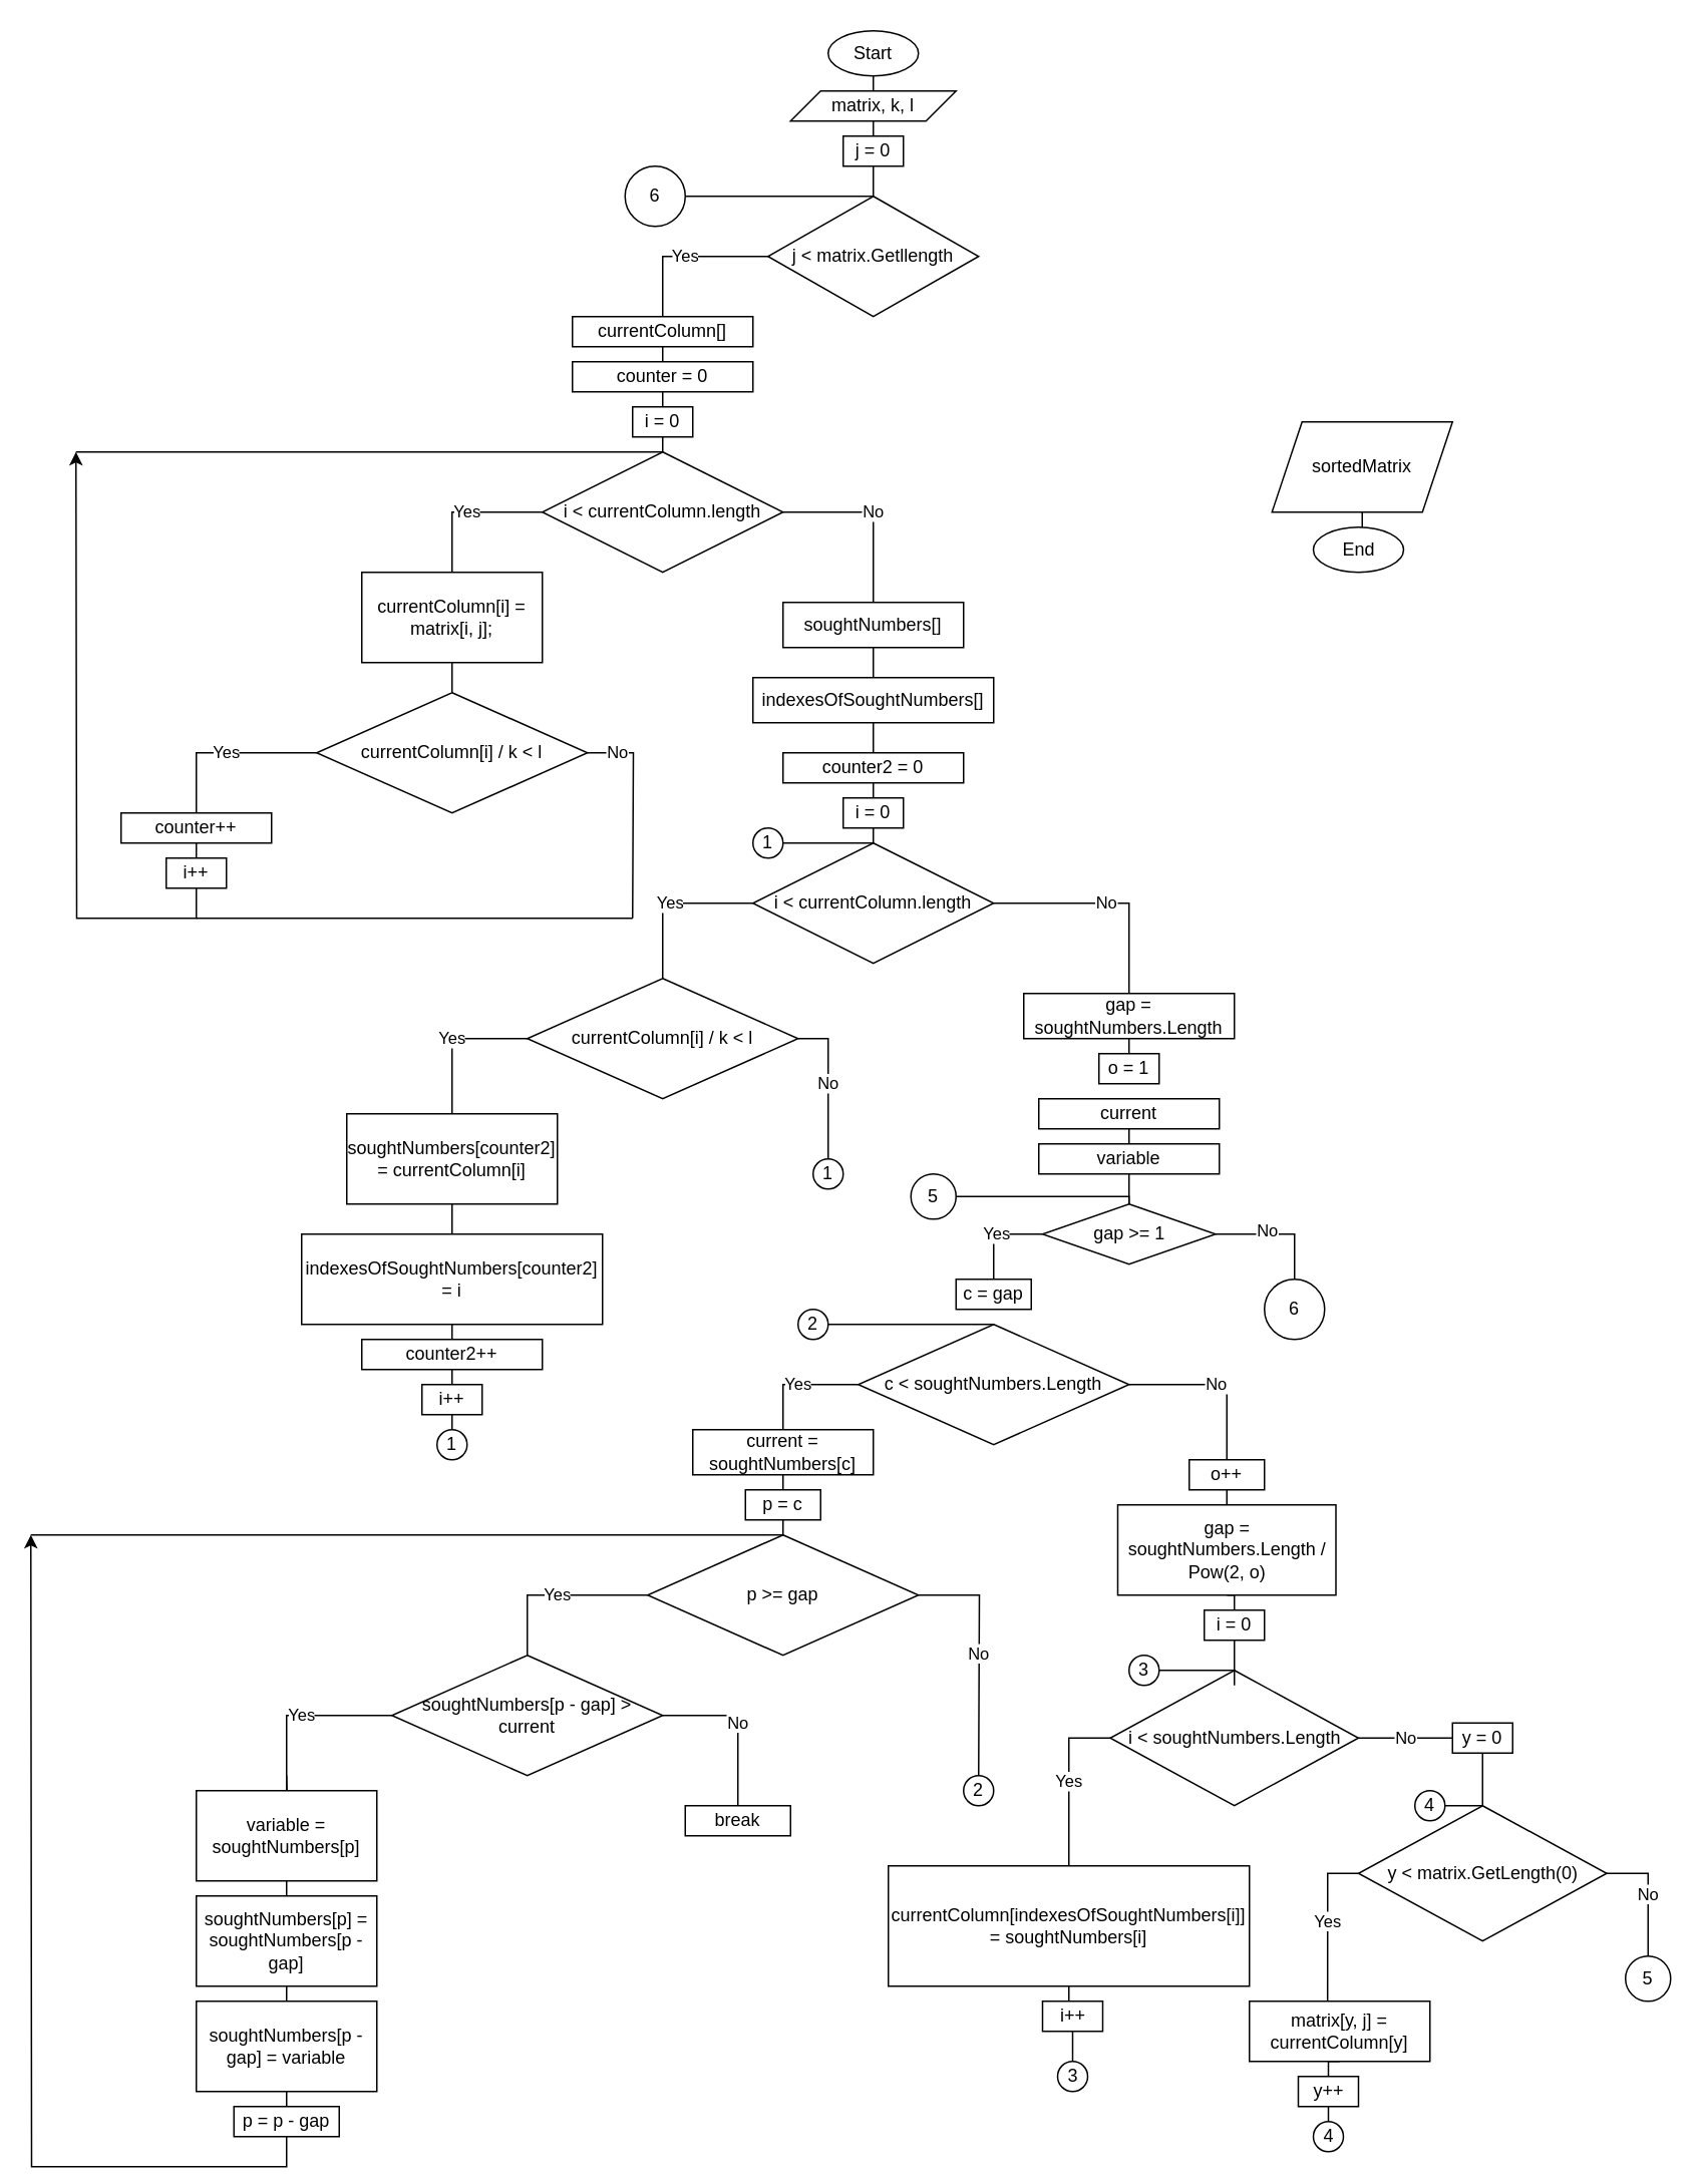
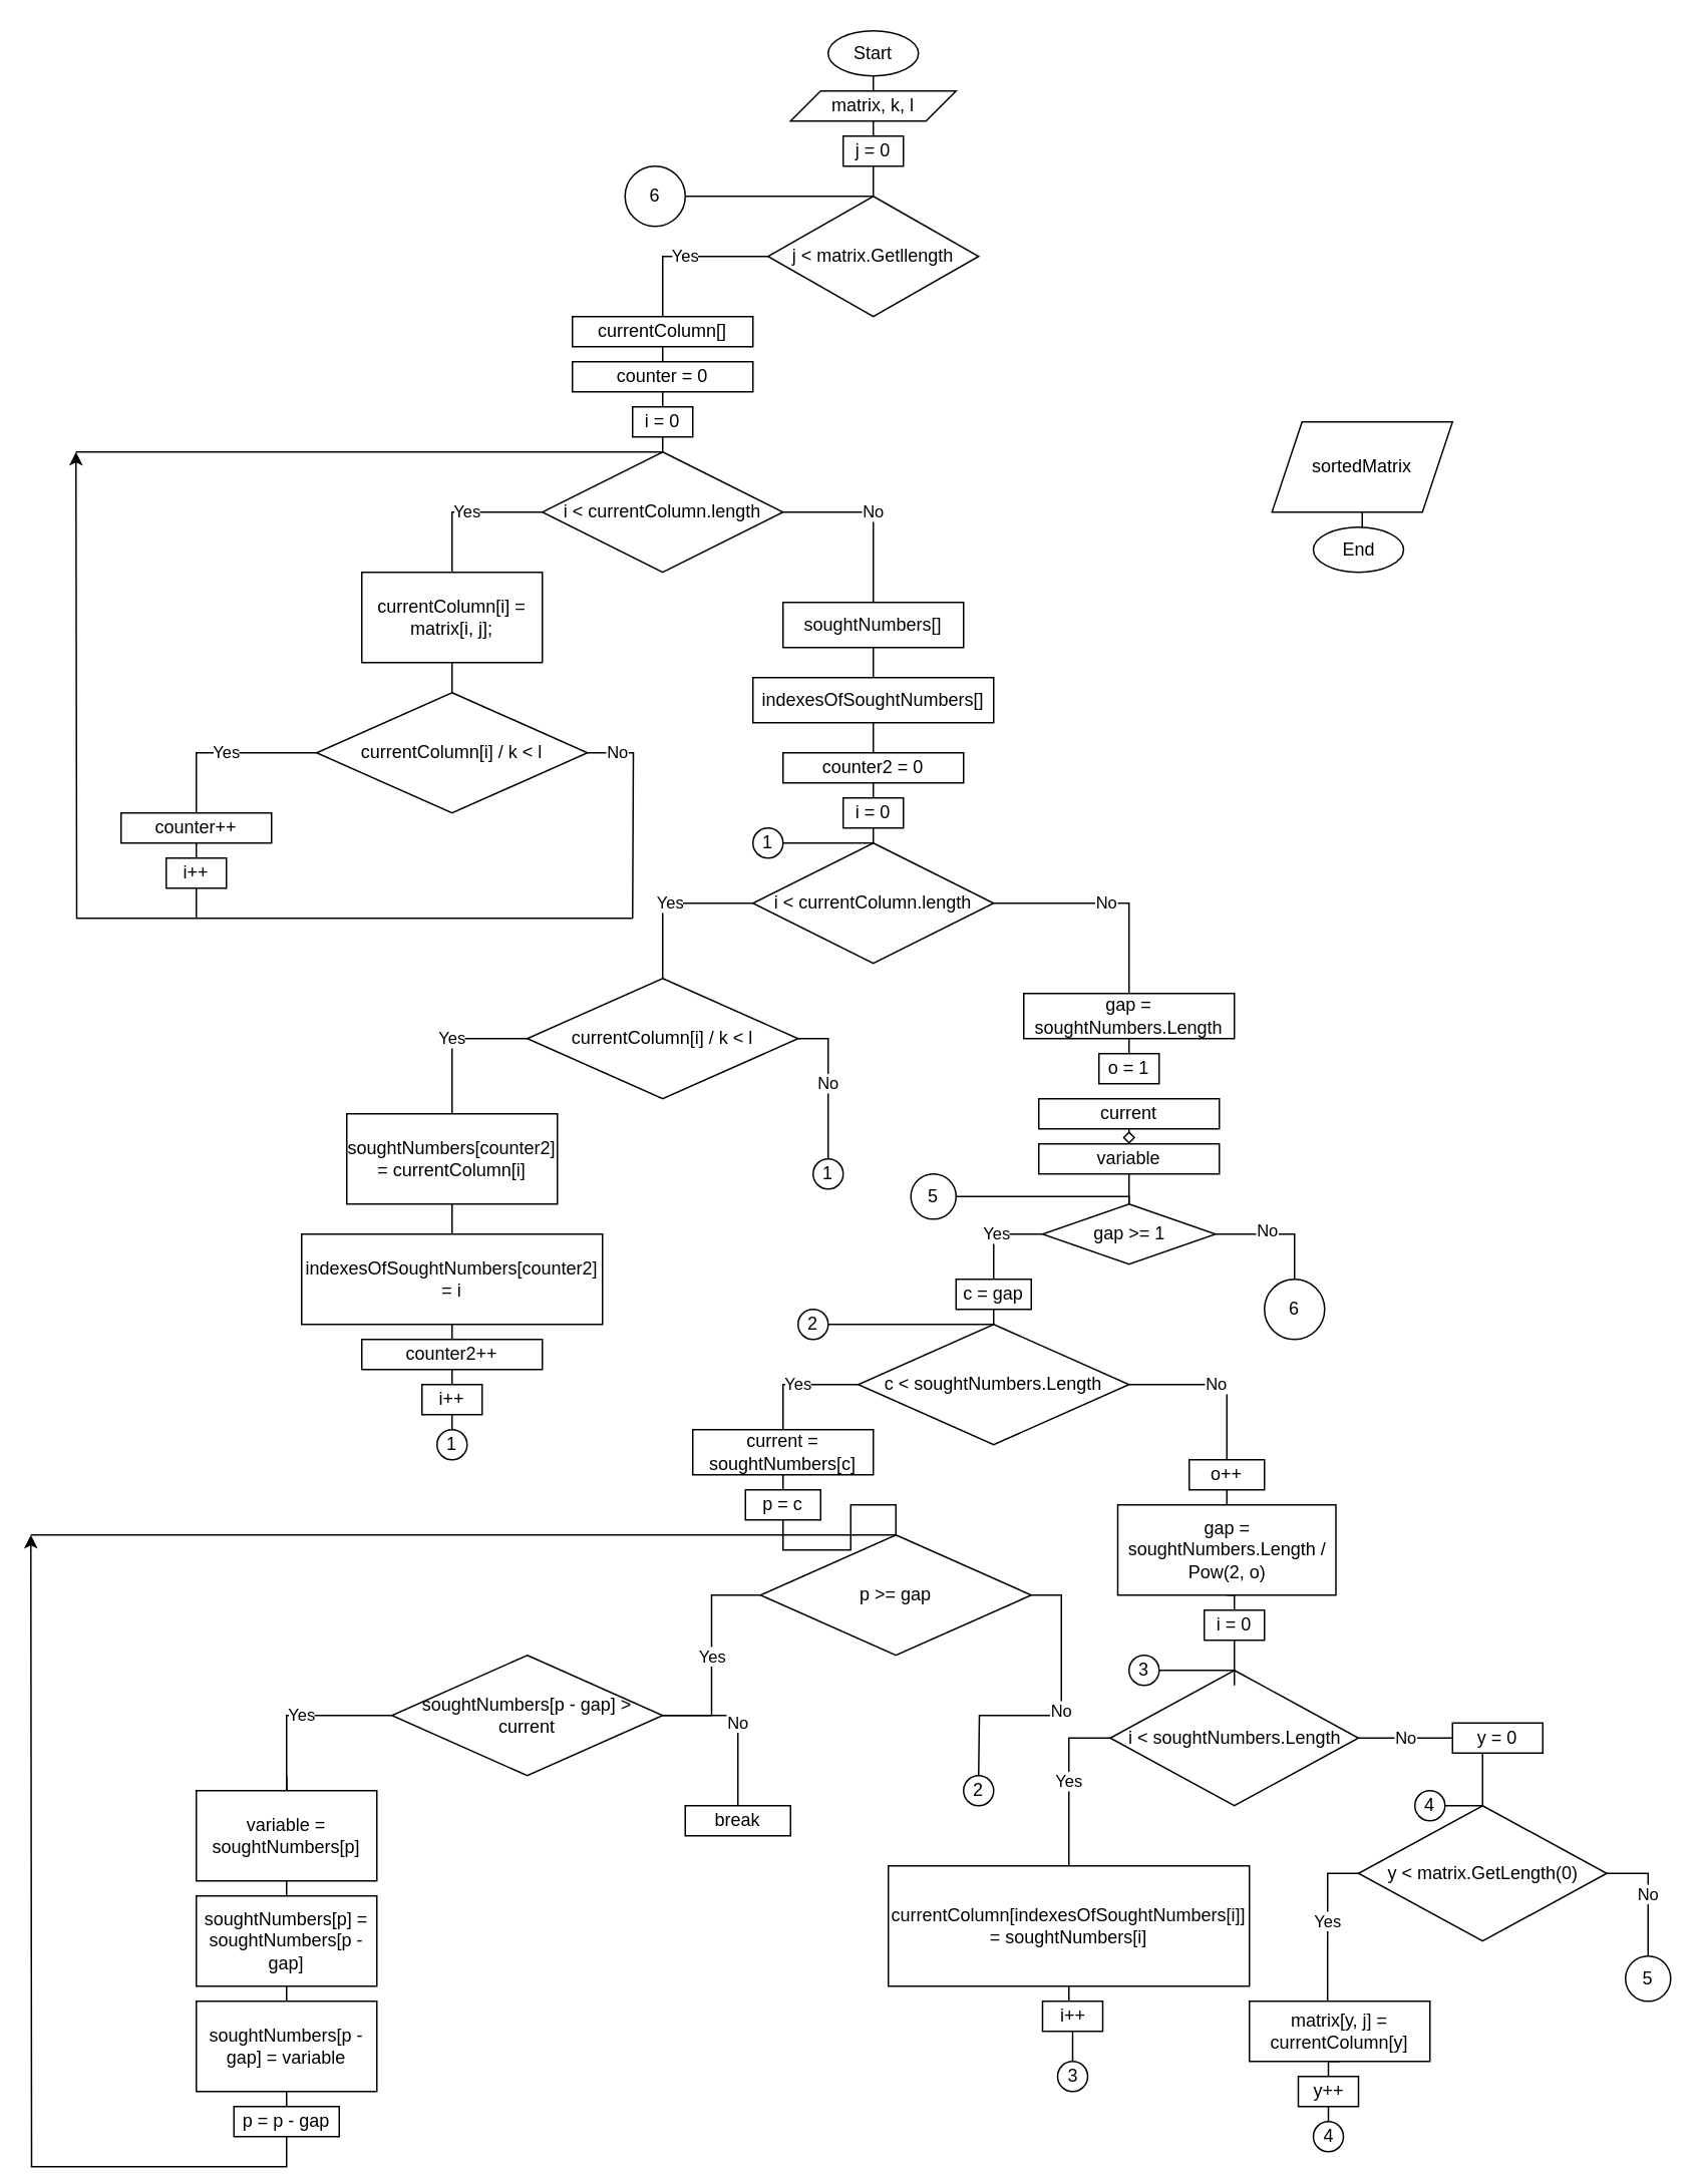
- <mxCell id="59" style="edgeStyle=orthogonalEdgeStyle;rounded=0;orthogonalLoop=1;jettySize=auto;html=1;exitX=0.5;exitY=1;exitDx=0;exitDy=0;entryX=0.5;entryY=0;entryDx=0;entryDy=0;endArrow=none;endFill=0;" edge="1" parent="1" source="60" target="62"><mxGeometry relative="1" as="geometry" /></mxCell>
+ <mxCell id="59" style="edgeStyle=orthogonalEdgeStyle;rounded=0;orthogonalLoop=1;jettySize=auto;html=1;exitX=0.5;exitY=1;exitDx=0;exitDy=0;entryX=0.5;entryY=0;entryDx=0;entryDy=0;endArrow=diamond;endFill=0;" edge="1" parent="1" source="60" target="62"><mxGeometry relative="1" as="geometry" /></mxCell>
+ <mxCell id="67" style="edgeStyle=orthogonalEdgeStyle;rounded=0;orthogonalLoop=1;jettySize=auto;html=1;exitX=0.5;exitY=1;exitDx=0;exitDy=0;entryX=0.5;entryY=0;entryDx=0;entryDy=0;endArrow=none;endFill=0;" edge="1" parent="1" source="68" target="71"><mxGeometry relative="1" as="geometry" /></mxCell>
- <mxCell id="78" value="p &amp;gt;= gap" style="rhombus;whiteSpace=wrap;html=1;" vertex="1" parent="1"><mxGeometry x="430" y="1020" width="180" height="80" as="geometry" /></mxCell>
+ <mxCell id="78" value="p &amp;gt;= gap" style="rhombus;whiteSpace=wrap;html=1;" vertex="1" parent="1"><mxGeometry x="505" y="1020" width="180" height="80" as="geometry" /></mxCell>
- <mxCell id="115" value="y = 0" style="rounded=0;whiteSpace=wrap;html=1;" vertex="1" parent="1"><mxGeometry x="965" y="1145" width="40" height="20" as="geometry" /></mxCell>
+ <mxCell id="115" value="y = 0" style="rounded=0;whiteSpace=wrap;html=1;" vertex="1" parent="1"><mxGeometry x="965" y="1145" width="60" height="20" as="geometry" /></mxCell>
